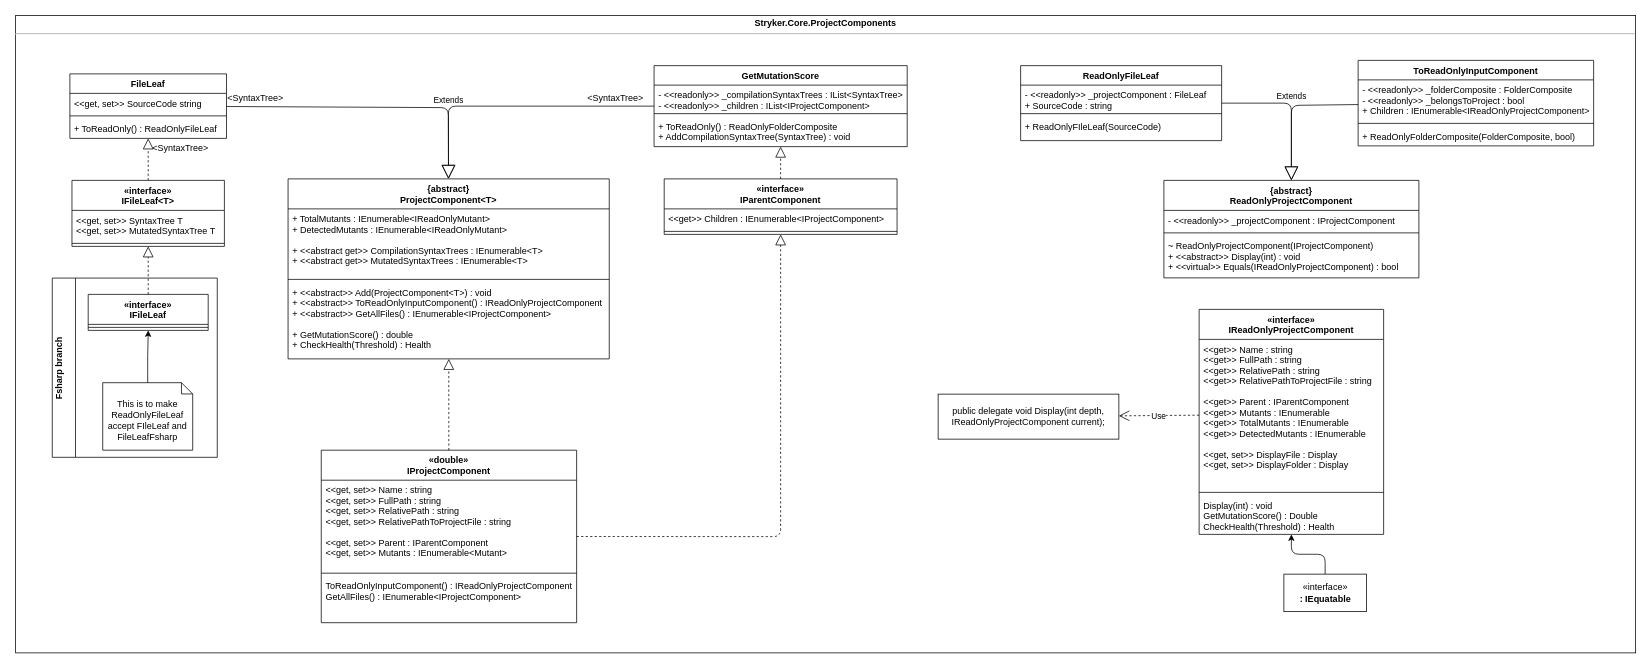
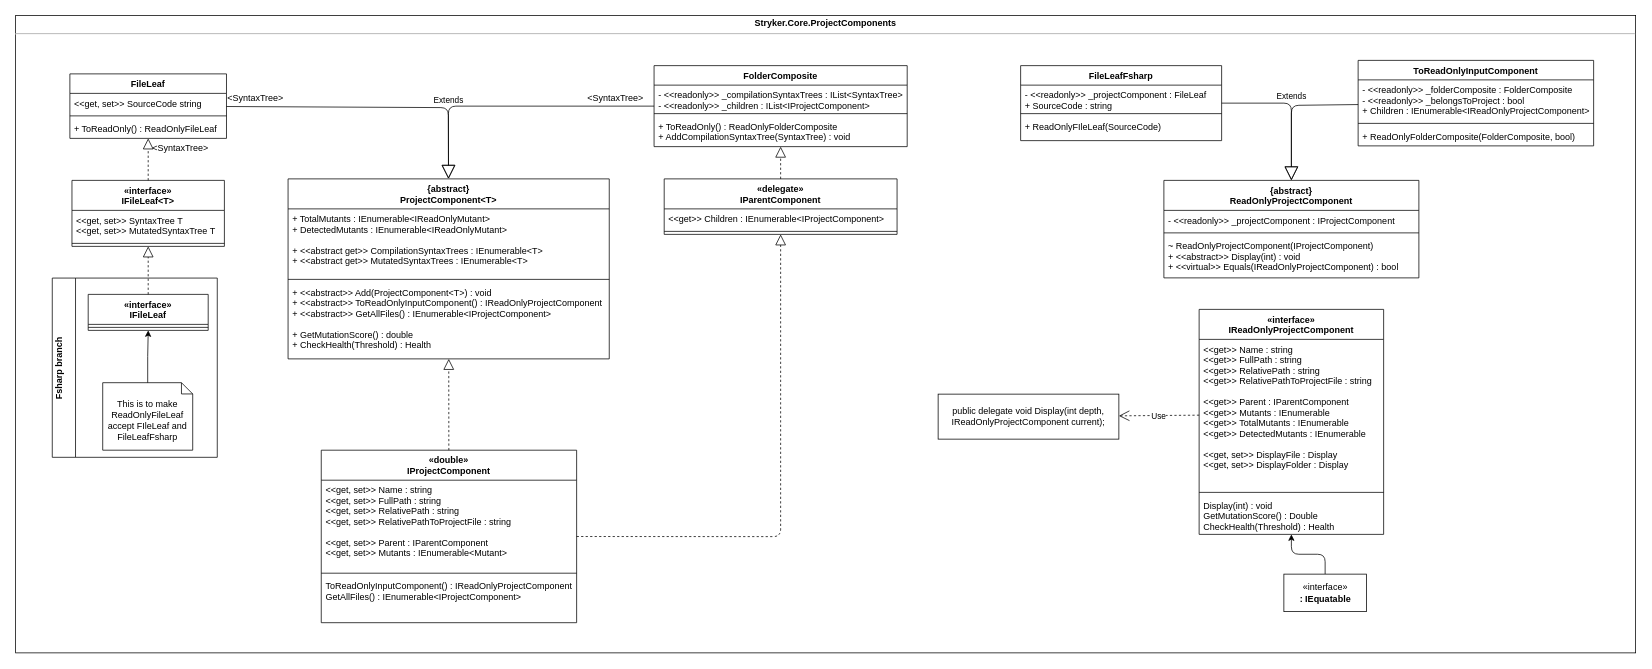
- <mxCell id="7" value="GetMutationScore" style="swimlane;fontStyle=1;align=center;verticalAlign=top;childLayout=stackLayout;horizontal=1;startSize=26;horizontalStack=0;resizeParent=1;resizeParentMax=0;resizeLast=0;collapsible=1;marginBottom=0;" parent="1" vertex="1"><mxGeometry x="871.25" y="87" width="337.5" height="108" as="geometry" /></mxCell>
+ <mxCell id="7" value="FolderComposite" style="swimlane;fontStyle=1;align=center;verticalAlign=top;childLayout=stackLayout;horizontal=1;startSize=26;horizontalStack=0;resizeParent=1;resizeParentMax=0;resizeLast=0;collapsible=1;marginBottom=0;" parent="1" vertex="1"><mxGeometry x="871.25" y="87" width="337.5" height="108" as="geometry" /></mxCell>
- <mxCell id="33" value="ReadOnlyFileLeaf" style="swimlane;fontStyle=1;align=center;verticalAlign=top;childLayout=stackLayout;horizontal=1;startSize=26;horizontalStack=0;resizeParent=1;resizeParentMax=0;resizeLast=0;collapsible=1;marginBottom=0;" parent="1" vertex="1"><mxGeometry x="1360" y="87" width="268" height="100" as="geometry" /></mxCell>
+ <mxCell id="33" value="FileLeafFsharp" style="swimlane;fontStyle=1;align=center;verticalAlign=top;childLayout=stackLayout;horizontal=1;startSize=26;horizontalStack=0;resizeParent=1;resizeParentMax=0;resizeLast=0;collapsible=1;marginBottom=0;" parent="1" vertex="1"><mxGeometry x="1360" y="87" width="268" height="100" as="geometry" /></mxCell>
- <mxCell id="14" value="«interface»&#10;IParentComponent" style="swimlane;fontStyle=1;align=center;verticalAlign=top;childLayout=stackLayout;horizontal=1;startSize=40;horizontalStack=0;resizeParent=1;resizeParentMax=0;resizeLast=0;collapsible=1;marginBottom=0;" parent="1" vertex="1"><mxGeometry x="884.75" y="238" width="310.5" height="74" as="geometry" /></mxCell>
+ <mxCell id="14" value="«delegate»&#10;IParentComponent" style="swimlane;fontStyle=1;align=center;verticalAlign=top;childLayout=stackLayout;horizontal=1;startSize=40;horizontalStack=0;resizeParent=1;resizeParentMax=0;resizeLast=0;collapsible=1;marginBottom=0;" parent="1" vertex="1"><mxGeometry x="884.75" y="238" width="310.5" height="74" as="geometry" /></mxCell>
